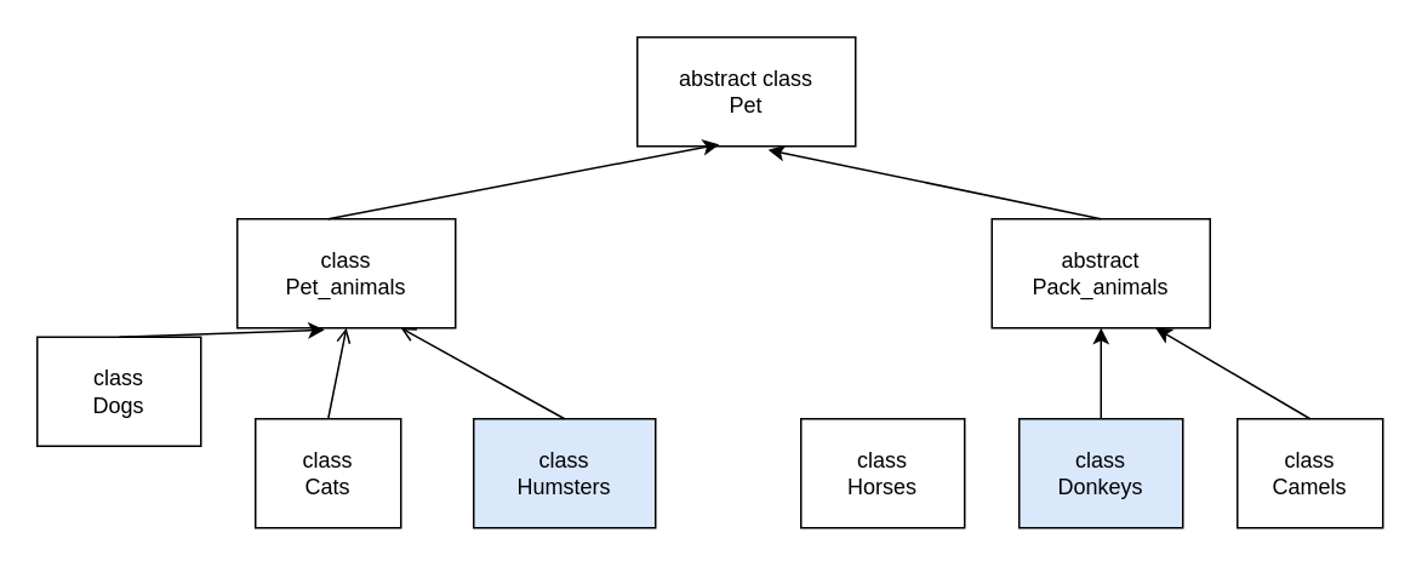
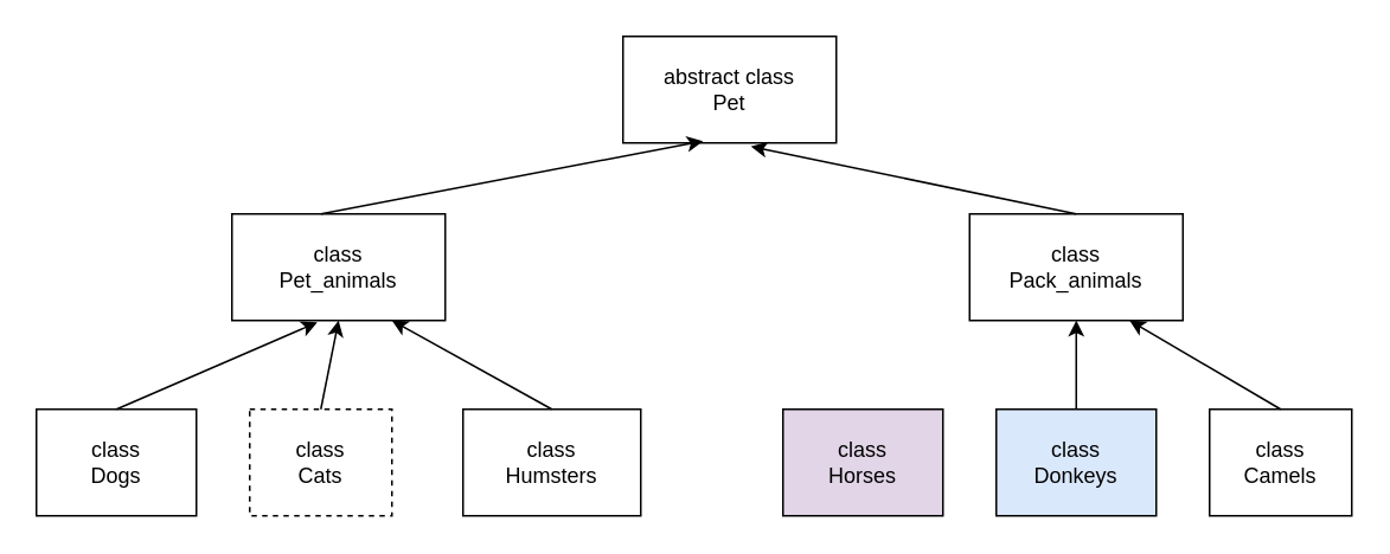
- <mxCell id="4" value="&lt;div&gt;abstract&lt;/div&gt;&lt;div&gt;Pack_animals&lt;br&gt;&lt;/div&gt;" style="rounded=0;whiteSpace=wrap;html=1;" vertex="1" parent="1"><mxGeometry x="545" y="120" width="120" height="60" as="geometry" /></mxCell>
+ <mxCell id="4" value="&lt;div&gt;class&lt;/div&gt;&lt;div&gt;Pack_animals&lt;br&gt;&lt;/div&gt;" style="rounded=0;whiteSpace=wrap;html=1;" vertex="1" parent="1"><mxGeometry x="545" y="120" width="120" height="60" as="geometry" /></mxCell>
- <mxCell id="15" value="" style="endArrow=open;html=1;rounded=0;exitX=0.5;exitY=0;exitDx=0;exitDy=0;entryX=0.75;entryY=1;entryDx=0;entryDy=0;" edge="1" parent="1" source="7" target="3"><mxGeometry width="50" height="50" relative="1" as="geometry"><mxPoint x="400" y="360" as="sourcePoint" /><mxPoint x="450" y="310" as="targetPoint" /></mxGeometry></mxCell>
+ <mxCell id="15" value="" style="endArrow=classic;html=1;rounded=0;exitX=0.5;exitY=0;exitDx=0;exitDy=0;entryX=0.75;entryY=1;entryDx=0;entryDy=0;" edge="1" parent="1" source="7" target="3"><mxGeometry width="50" height="50" relative="1" as="geometry"><mxPoint x="400" y="360" as="sourcePoint" /><mxPoint x="450" y="310" as="targetPoint" /></mxGeometry></mxCell>
- <mxCell id="14" value="" style="endArrow=open;html=1;rounded=0;exitX=0.5;exitY=0;exitDx=0;exitDy=0;entryX=0.5;entryY=1;entryDx=0;entryDy=0;" edge="1" parent="1" source="6" target="3"><mxGeometry width="50" height="50" relative="1" as="geometry"><mxPoint x="400" y="360" as="sourcePoint" /><mxPoint x="450" y="310" as="targetPoint" /></mxGeometry></mxCell>
+ <mxCell id="14" value="" style="endArrow=classic;html=1;rounded=0;exitX=0.5;exitY=0;exitDx=0;exitDy=0;entryX=0.5;entryY=1;entryDx=0;entryDy=0;" edge="1" parent="1" source="6" target="3"><mxGeometry width="50" height="50" relative="1" as="geometry"><mxPoint x="400" y="360" as="sourcePoint" /><mxPoint x="450" y="310" as="targetPoint" /></mxGeometry></mxCell>
- <mxCell id="5" value="&lt;div&gt;class&lt;/div&gt;&lt;div&gt;Dogs&lt;br&gt;&lt;/div&gt;" style="rounded=0;whiteSpace=wrap;html=1;" vertex="1" parent="1"><mxGeometry x="20" y="185" width="90" height="60" as="geometry" /></mxCell>
+ <mxCell id="5" value="&lt;div&gt;class&lt;/div&gt;&lt;div&gt;Dogs&lt;br&gt;&lt;/div&gt;" style="rounded=0;whiteSpace=wrap;html=1;" vertex="1" parent="1"><mxGeometry x="20" y="230" width="90" height="60" as="geometry" /></mxCell>
- <mxCell id="6" value="&lt;div&gt;class&lt;/div&gt;&lt;div&gt;Cats&lt;br&gt;&lt;/div&gt;" style="rounded=0;whiteSpace=wrap;html=1;" vertex="1" parent="1"><mxGeometry x="140" y="230" width="80" height="60" as="geometry" /></mxCell>
+ <mxCell id="6" value="&lt;div&gt;class&lt;/div&gt;&lt;div&gt;Cats&lt;br&gt;&lt;/div&gt;" style="rounded=0;whiteSpace=wrap;html=1;dashed=1;" vertex="1" parent="1"><mxGeometry x="140" y="230" width="80" height="60" as="geometry" /></mxCell>
- <mxCell id="7" value="&lt;div&gt;class&lt;/div&gt;&lt;div&gt;Humsters&lt;br&gt;&lt;/div&gt;" style="rounded=0;whiteSpace=wrap;html=1;fillColor=#dae8fc;" vertex="1" parent="1"><mxGeometry x="260" y="230" width="100" height="60" as="geometry" /></mxCell>
+ <mxCell id="7" value="&lt;div&gt;class&lt;/div&gt;&lt;div&gt;Humsters&lt;br&gt;&lt;/div&gt;" style="rounded=0;whiteSpace=wrap;html=1;" vertex="1" parent="1"><mxGeometry x="260" y="230" width="100" height="60" as="geometry" /></mxCell>
- <mxCell id="8" value="&lt;div&gt;class&lt;/div&gt;&lt;div&gt;Horses&lt;br&gt;&lt;/div&gt;" style="rounded=0;whiteSpace=wrap;html=1;" vertex="1" parent="1"><mxGeometry x="440" y="230" width="90" height="60" as="geometry" /></mxCell>
+ <mxCell id="8" value="&lt;div&gt;class&lt;/div&gt;&lt;div&gt;Horses&lt;br&gt;&lt;/div&gt;" style="rounded=0;whiteSpace=wrap;html=1;fillColor=#e1d5e7;" vertex="1" parent="1"><mxGeometry x="440" y="230" width="90" height="60" as="geometry" /></mxCell>
